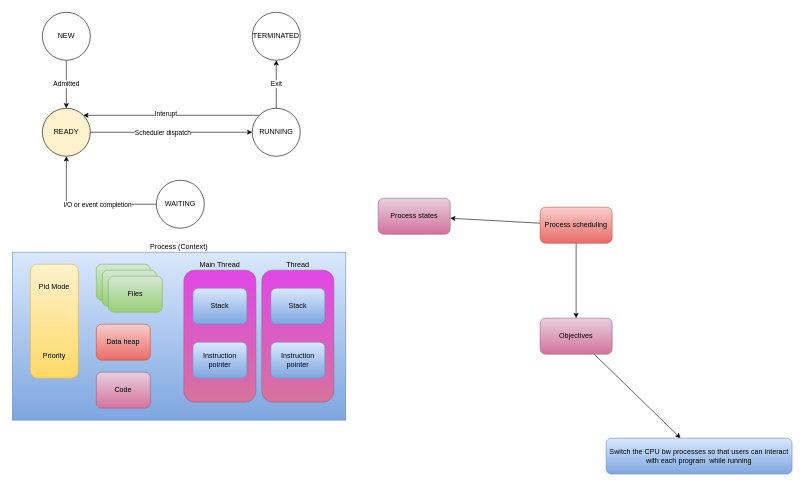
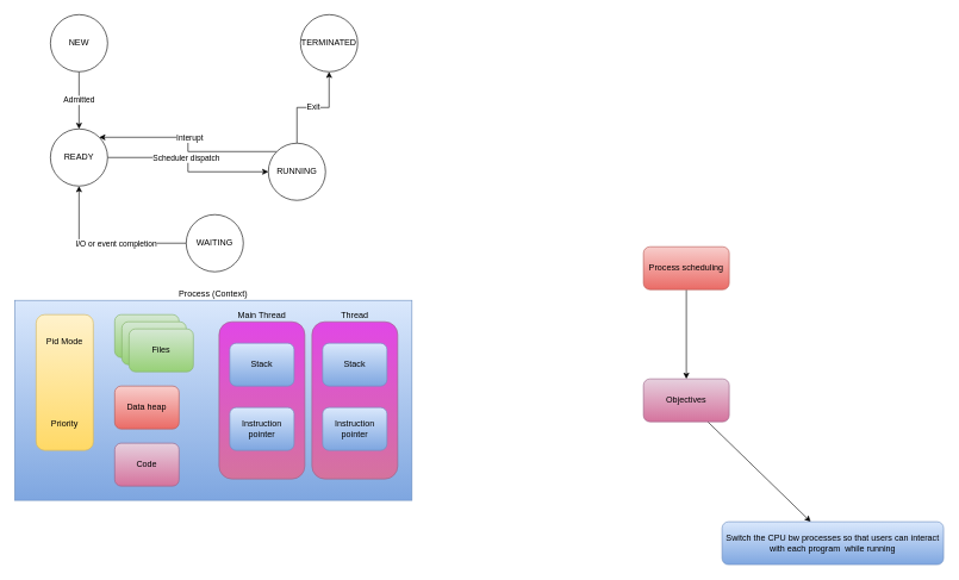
- <mxCell id="6" value="READY" style="ellipse;whiteSpace=wrap;html=1;aspect=fixed;fillColor=#fff2cc;" vertex="1" parent="1"><mxGeometry x="70" y="180" width="80" height="80" as="geometry" /></mxCell>
+ <mxCell id="6" value="READY" style="ellipse;whiteSpace=wrap;html=1;aspect=fixed;" vertex="1" parent="1"><mxGeometry x="70" y="180" width="80" height="80" as="geometry" /></mxCell>
- <mxCell id="13" value="RUNNING" style="ellipse;whiteSpace=wrap;html=1;aspect=fixed;" vertex="1" parent="1"><mxGeometry x="420" y="180" width="80" height="80" as="geometry" /></mxCell>
+ <mxCell id="13" value="RUNNING" style="ellipse;whiteSpace=wrap;html=1;aspect=fixed;" vertex="1" parent="1"><mxGeometry x="375" y="200" width="80" height="80" as="geometry" /></mxCell>
- <mxCell id="34" value="Process states" style="rounded=1;whiteSpace=wrap;html=1;fillColor=#e6d0de;strokeColor=#996185;gradientColor=#d5739d;" vertex="1" parent="1"><mxGeometry x="630" y="330" width="120" height="60" as="geometry" /></mxCell>
- <mxCell id="29" value="" style="edgeStyle=none;rounded=0;orthogonalLoop=1;jettySize=auto;html=1;" edge="1" parent="1" source="30" target="34"><mxGeometry relative="1" as="geometry" /></mxCell>
